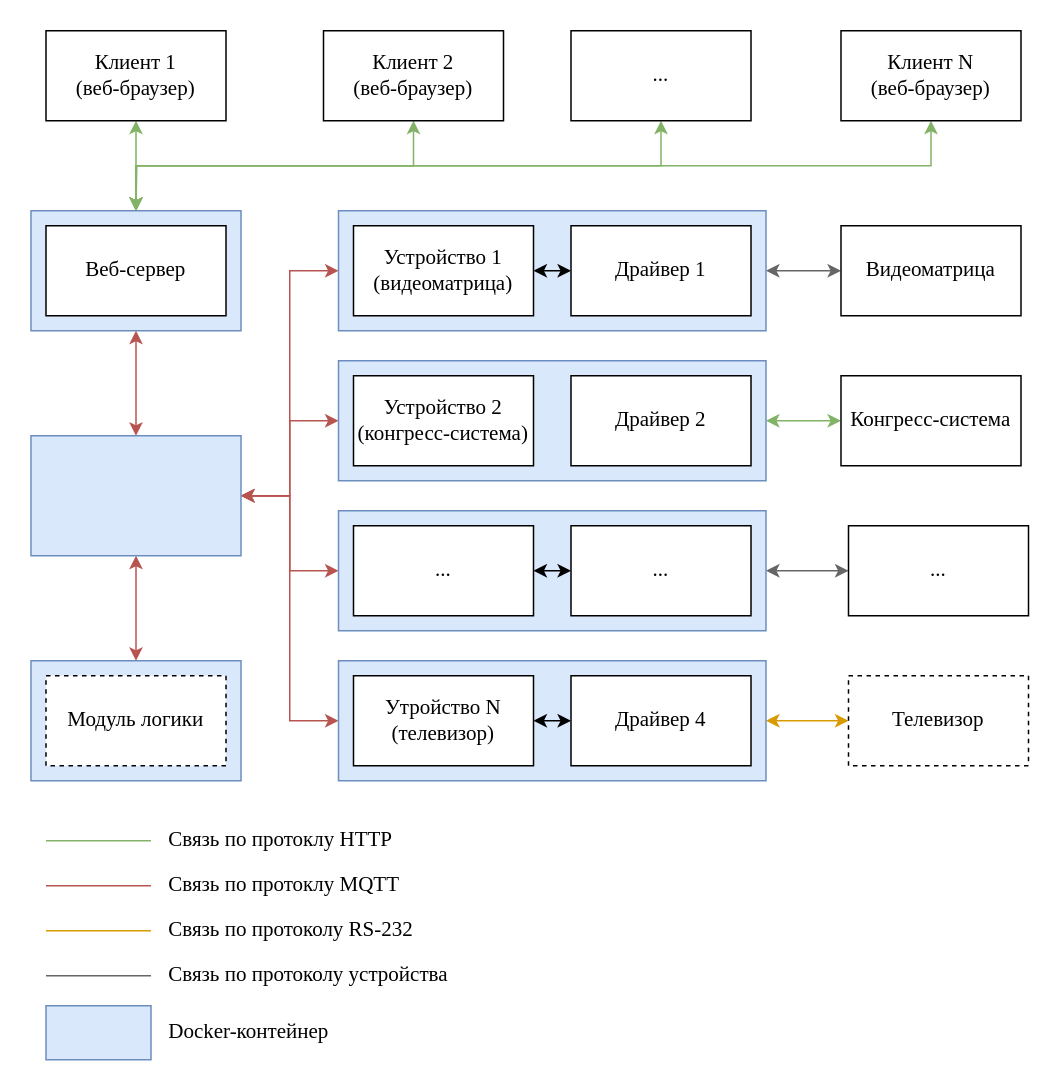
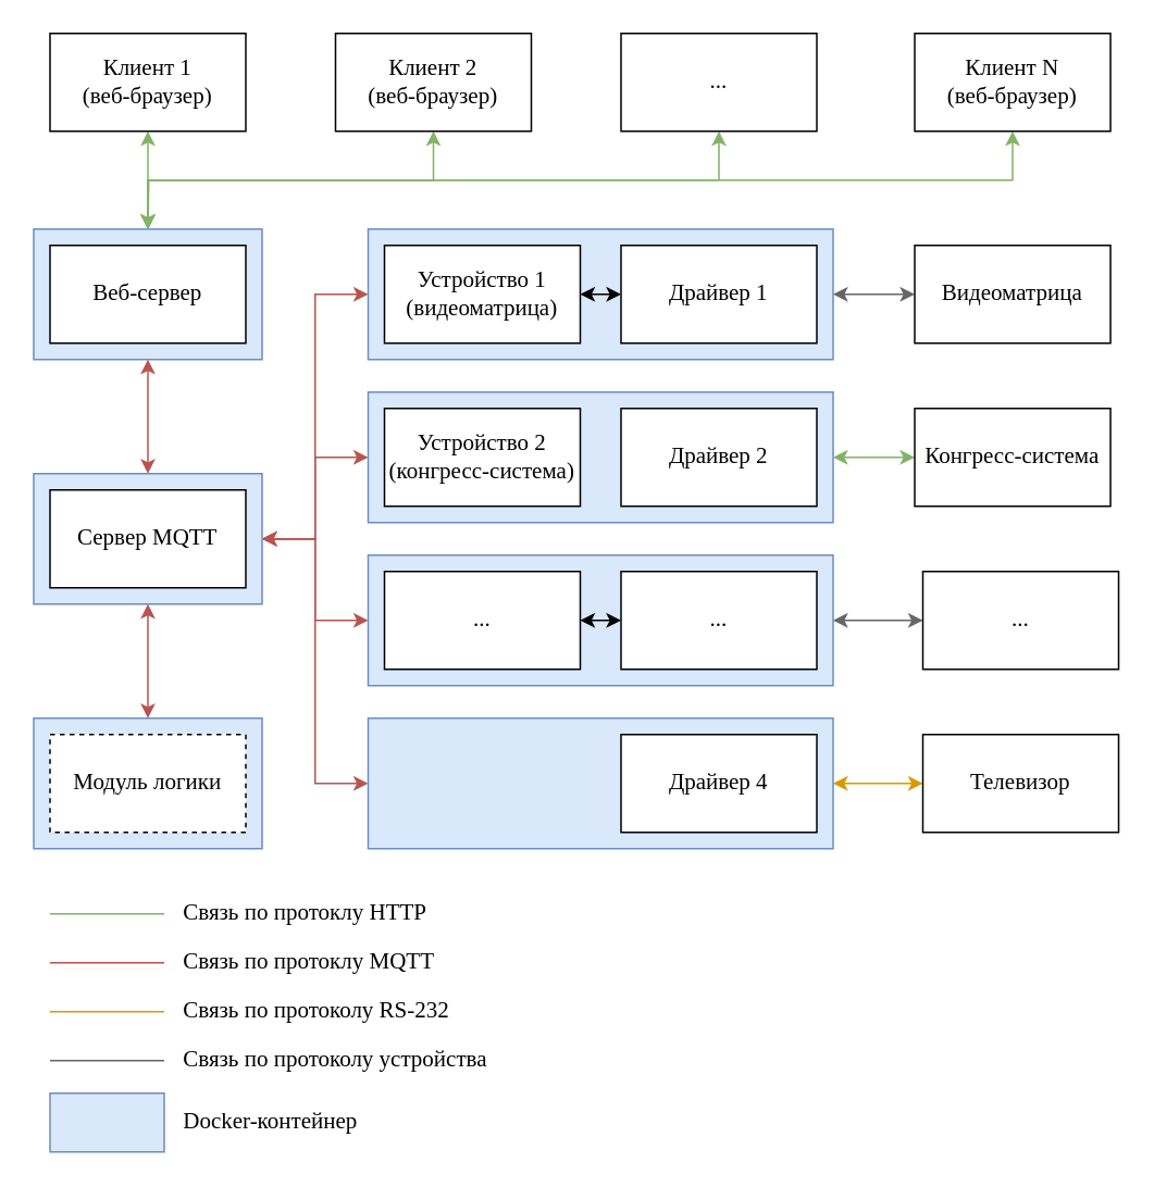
- <mxCell id="22" value="&lt;div style=&quot;font-size: 14px;&quot;&gt;Клиент 2&lt;/div&gt;&lt;div style=&quot;font-size: 14px;&quot;&gt;(веб-браузер)&lt;br style=&quot;font-size: 14px;&quot;&gt;&lt;/div&gt;" style="rounded=0;whiteSpace=wrap;html=1;fontFamily=Times New Roman;fontSize=14;align=center;" parent="1" vertex="1"><mxGeometry x="215" y="20" width="120" height="60" as="geometry" /></mxCell>
+ <mxCell id="22" value="&lt;div style=&quot;font-size: 14px;&quot;&gt;Клиент 2&lt;/div&gt;&lt;div style=&quot;font-size: 14px;&quot;&gt;(веб-браузер)&lt;br style=&quot;font-size: 14px;&quot;&gt;&lt;/div&gt;" style="rounded=0;whiteSpace=wrap;html=1;fontFamily=Times New Roman;fontSize=14;align=center;" parent="1" vertex="1"><mxGeometry x="205" y="20" width="120" height="60" as="geometry" /></mxCell>
+ <mxCell id="28" value="Сервер MQTT" style="rounded=0;whiteSpace=wrap;html=1;fontFamily=Times New Roman;fontSize=14;align=center;" parent="1" vertex="1"><mxGeometry x="30" y="300" width="120" height="60" as="geometry" /></mxCell>
- <mxCell id="36" value="&lt;div style=&quot;font-size: 14px;&quot;&gt;Утройство N&lt;br style=&quot;font-size: 14px;&quot;&gt;&lt;/div&gt;&lt;div style=&quot;font-size: 14px;&quot;&gt;(телевизор)&lt;br style=&quot;font-size: 14px;&quot;&gt;&lt;/div&gt;" style="rounded=0;whiteSpace=wrap;html=1;fontFamily=Times New Roman;fontSize=14;align=center;" parent="1" vertex="1"><mxGeometry x="235" y="450" width="120" height="60" as="geometry" /></mxCell>
- <mxCell id="35" style="edgeStyle=orthogonalEdgeStyle;rounded=0;orthogonalLoop=1;jettySize=auto;html=1;exitX=1;exitY=0.5;exitDx=0;exitDy=0;entryX=0;entryY=0.5;entryDx=0;entryDy=0;startArrow=classic;startFill=1;fontFamily=Times New Roman;fontSize=14;" parent="1" source="36" target="40" edge="1"><mxGeometry relative="1" as="geometry" /></mxCell>
- <mxCell id="44" value="Телевизор" style="rounded=0;whiteSpace=wrap;html=1;fontFamily=Times New Roman;fontSize=14;align=center;dashed=1;" parent="1" vertex="1"><mxGeometry x="565" y="450" width="120" height="60" as="geometry" /></mxCell>
+ <mxCell id="44" value="Телевизор" style="rounded=0;whiteSpace=wrap;html=1;fontFamily=Times New Roman;fontSize=14;align=center;" parent="1" vertex="1"><mxGeometry x="565" y="450" width="120" height="60" as="geometry" /></mxCell>
